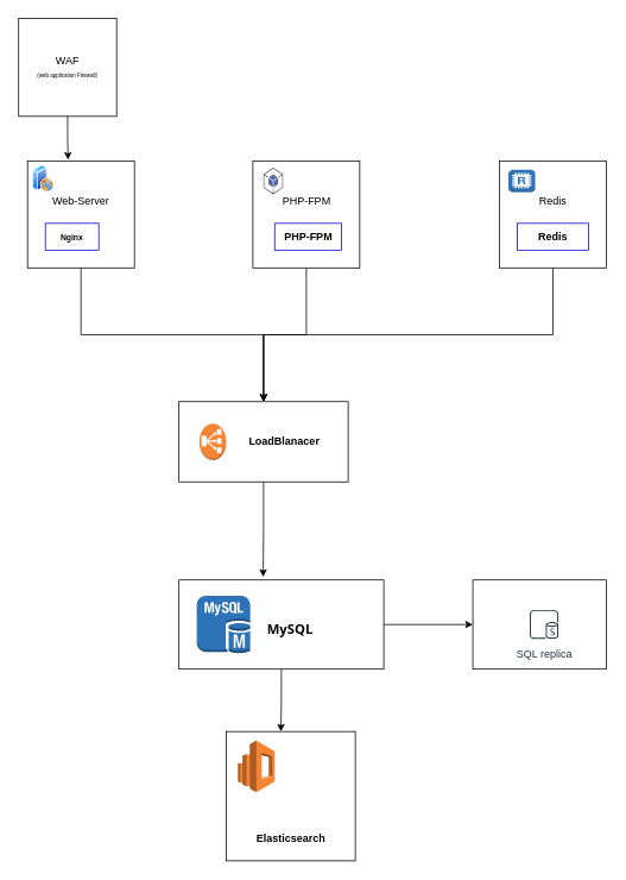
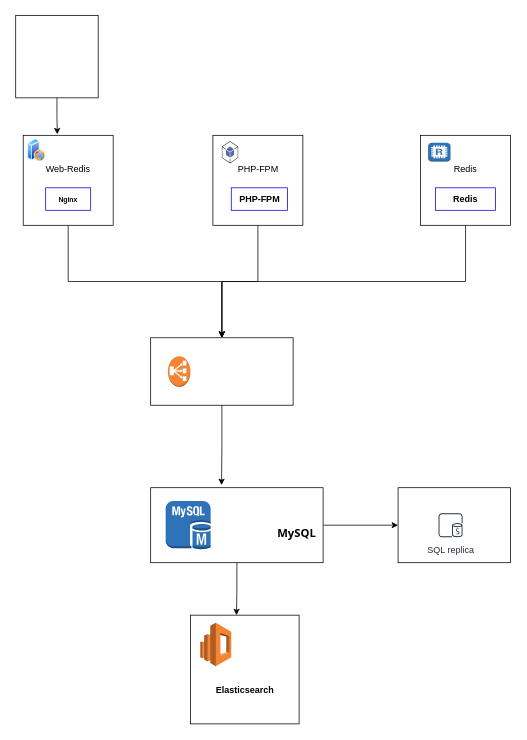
- <mxCell id="33" value="WAF&lt;br&gt;&lt;font style=&quot;font-size: 6px;&quot;&gt;(web application Firewall)&lt;/font&gt;" style="text;html=1;strokeColor=none;fillColor=none;align=center;verticalAlign=middle;whiteSpace=wrap;rounded=0;" vertex="1" parent="1"><mxGeometry x="30" y="50" width="90" height="50" as="geometry" /></mxCell>
- <mxCell id="9" value="Web-Server" style="text;html=1;strokeColor=none;fillColor=none;align=center;verticalAlign=middle;whiteSpace=wrap;rounded=0;" parent="1" vertex="1"><mxGeometry x="45" y="210" width="90" height="30" as="geometry" /></mxCell>
+ <mxCell id="9" value="Web-Redis" style="text;html=1;strokeColor=none;fillColor=none;align=center;verticalAlign=middle;whiteSpace=wrap;rounded=0;" parent="1" vertex="1"><mxGeometry x="45" y="210" width="90" height="30" as="geometry" /></mxCell>
- <mxCell id="8" value="&lt;font style=&quot;font-size: 9px;&quot;&gt;&lt;b&gt;Nginx&lt;/b&gt;&lt;/font&gt;" style="text;html=1;strokeColor=#0000CC;fillColor=none;align=center;verticalAlign=middle;whiteSpace=wrap;rounded=0;shadow=0;" parent="1" vertex="1"><mxGeometry x="50" y="250" width="60" height="30" as="geometry" /></mxCell>
+ <mxCell id="8" value="&lt;font style=&quot;font-size: 9px;&quot;&gt;&lt;b&gt;Nginx&lt;/b&gt;&lt;/font&gt;" style="text;html=1;strokeColor=#0000CC;fillColor=none;align=center;verticalAlign=middle;whiteSpace=wrap;rounded=0;shadow=0;" parent="1" vertex="1"><mxGeometry x="60" y="250" width="60" height="30" as="geometry" /></mxCell>
- <mxCell id="15" value="&lt;b&gt;LoadBlanacer&lt;/b&gt;" style="text;html=1;strokeColor=none;fillColor=none;align=center;verticalAlign=middle;whiteSpace=wrap;rounded=0;" parent="1" vertex="1"><mxGeometry x="266.25" y="480" width="105" height="30" as="geometry" /></mxCell>
- <mxCell id="18" value="&lt;h3 style=&quot;border: 0px solid rgb(217, 217, 227); box-sizing: border-box; --tw-border-spacing-x: 0; --tw-border-spacing-y: 0; --tw-translate-x: 0; --tw-translate-y: 0; --tw-rotate: 0; --tw-skew-x: 0; --tw-skew-y: 0; --tw-scale-x: 1; --tw-scale-y: 1; --tw-pan-x: ; --tw-pan-y: ; --tw-pinch-zoom: ; --tw-scroll-snap-strictness: proximity; --tw-gradient-from-position: ; --tw-gradient-via-position: ; --tw-gradient-to-position: ; --tw-ordinal: ; --tw-slashed-zero: ; --tw-numeric-figure: ; --tw-numeric-spacing: ; --tw-numeric-fraction: ; --tw-ring-inset: ; --tw-ring-offset-width: 0px; --tw-ring-offset-color: #fff; --tw-ring-color: rgba(69,89,164,.5); --tw-ring-offset-shadow: 0 0 transparent; --tw-ring-shadow: 0 0 transparent; --tw-shadow: 0 0 transparent; --tw-shadow-colored: 0 0 transparent; --tw-blur: ; --tw-brightness: ; --tw-contrast: ; --tw-grayscale: ; --tw-hue-rotate: ; --tw-invert: ; --tw-saturate: ; --tw-sepia: ; --tw-drop-shadow: ; --tw-backdrop-blur: ; --tw-backdrop-brightness: ; --tw-backdrop-contrast: ; --tw-backdrop-grayscale: ; --tw-backdrop-hue-rotate: ; --tw-backdrop-invert: ; --tw-backdrop-opacity: ; --tw-backdrop-saturate: ; --tw-backdrop-sepia: ; font-size: 1.25em; margin: 1rem 0px 0.5rem; line-height: 1.6; color: var(--tw-prose-headings); font-family: Söhne, ui-sans-serif, system-ui, -apple-system, &amp;quot;Segoe UI&amp;quot;, Roboto, Ubuntu, Cantarell, &amp;quot;Noto Sans&amp;quot;, sans-serif, &amp;quot;Helvetica Neue&amp;quot;, Arial, &amp;quot;Apple Color Emoji&amp;quot;, &amp;quot;Segoe UI Emoji&amp;quot;, &amp;quot;Segoe UI Symbol&amp;quot;, &amp;quot;Noto Color Emoji&amp;quot;; text-align: start;&quot;&gt;MySQL&lt;/h3&gt;" style="text;html=1;strokeColor=none;fillColor=none;align=center;verticalAlign=middle;whiteSpace=wrap;rounded=0;" parent="1" vertex="1"><mxGeometry x="295" y="685" width="60" height="30" as="geometry" /></mxCell>
+ <mxCell id="18" value="&lt;h3 style=&quot;border: 0px solid rgb(217, 217, 227); box-sizing: border-box; --tw-border-spacing-x: 0; --tw-border-spacing-y: 0; --tw-translate-x: 0; --tw-translate-y: 0; --tw-rotate: 0; --tw-skew-x: 0; --tw-skew-y: 0; --tw-scale-x: 1; --tw-scale-y: 1; --tw-pan-x: ; --tw-pan-y: ; --tw-pinch-zoom: ; --tw-scroll-snap-strictness: proximity; --tw-gradient-from-position: ; --tw-gradient-via-position: ; --tw-gradient-to-position: ; --tw-ordinal: ; --tw-slashed-zero: ; --tw-numeric-figure: ; --tw-numeric-spacing: ; --tw-numeric-fraction: ; --tw-ring-inset: ; --tw-ring-offset-width: 0px; --tw-ring-offset-color: #fff; --tw-ring-color: rgba(69,89,164,.5); --tw-ring-offset-shadow: 0 0 transparent; --tw-ring-shadow: 0 0 transparent; --tw-shadow: 0 0 transparent; --tw-shadow-colored: 0 0 transparent; --tw-blur: ; --tw-brightness: ; --tw-contrast: ; --tw-grayscale: ; --tw-hue-rotate: ; --tw-invert: ; --tw-saturate: ; --tw-sepia: ; --tw-drop-shadow: ; --tw-backdrop-blur: ; --tw-backdrop-brightness: ; --tw-backdrop-contrast: ; --tw-backdrop-grayscale: ; --tw-backdrop-hue-rotate: ; --tw-backdrop-invert: ; --tw-backdrop-opacity: ; --tw-backdrop-saturate: ; --tw-backdrop-sepia: ; font-size: 1.25em; margin: 1rem 0px 0.5rem; line-height: 1.6; color: var(--tw-prose-headings); font-family: Söhne, ui-sans-serif, system-ui, -apple-system, &amp;quot;Segoe UI&amp;quot;, Roboto, Ubuntu, Cantarell, &amp;quot;Noto Sans&amp;quot;, sans-serif, &amp;quot;Helvetica Neue&amp;quot;, Arial, &amp;quot;Apple Color Emoji&amp;quot;, &amp;quot;Segoe UI Emoji&amp;quot;, &amp;quot;Segoe UI Symbol&amp;quot;, &amp;quot;Noto Color Emoji&amp;quot;; text-align: start;&quot;&gt;MySQL&lt;/h3&gt;" style="text;html=1;strokeColor=none;fillColor=none;align=center;verticalAlign=middle;whiteSpace=wrap;rounded=0;" parent="1" vertex="1"><mxGeometry x="365" y="690" width="60" height="30" as="geometry" /></mxCell>
- <mxCell id="28" value="SQL replica" style="sketch=0;outlineConnect=0;fontColor=#232F3E;gradientColor=none;strokeColor=#232F3E;fillColor=#ffffff;dashed=0;verticalLabelPosition=bottom;verticalAlign=top;align=center;html=1;fontSize=12;fontStyle=0;aspect=fixed;shape=mxgraph.aws4.resourceIcon;resIcon=mxgraph.aws4.sql_replica;" parent="1" vertex="1"><mxGeometry x="580" y="680" width="60" height="40" as="geometry" /></mxCell>
+ <mxCell id="28" value="SQL replica" style="sketch=0;outlineConnect=0;fontColor=#232F3E;gradientColor=none;strokeColor=#232F3E;fillColor=#ffffff;dashed=0;verticalLabelPosition=bottom;verticalAlign=top;align=center;html=1;fontSize=12;fontStyle=0;aspect=fixed;shape=mxgraph.aws4.resourceIcon;resIcon=mxgraph.aws4.sql_replica;" parent="1" vertex="1"><mxGeometry x="580" y="680" width="40" height="40" as="geometry" /></mxCell>
- <mxCell id="22" value="&lt;b&gt;Elasticsearch &lt;/b&gt;" style="text;html=1;strokeColor=none;fillColor=none;align=center;verticalAlign=middle;whiteSpace=wrap;rounded=0;" parent="1" vertex="1"><mxGeometry x="266.25" y="920" width="120" height="40" as="geometry" /></mxCell>
+ <mxCell id="22" value="&lt;b&gt;Elasticsearch &lt;/b&gt;" style="text;html=1;strokeColor=none;fillColor=none;align=center;verticalAlign=middle;whiteSpace=wrap;rounded=0;" parent="1" vertex="1"><mxGeometry x="266.25" y="900" width="120" height="40" as="geometry" /></mxCell>
